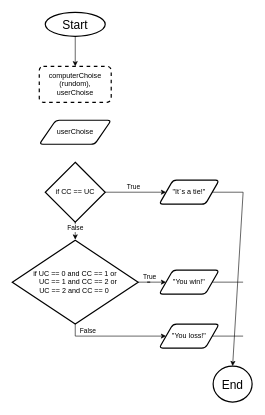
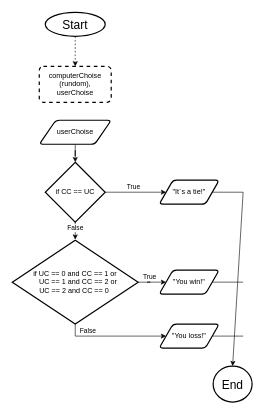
- <mxCell id="2" value="" style="edgeStyle=orthogonalEdgeStyle;rounded=0;orthogonalLoop=1;jettySize=auto;html=1;" edge="1" parent="1" source="3" target="4"><mxGeometry relative="1" as="geometry" /></mxCell>
+ <mxCell id="2" value="" style="edgeStyle=orthogonalEdgeStyle;rounded=0;orthogonalLoop=1;jettySize=auto;html=1;dashed=1;" edge="1" parent="1" source="3" target="4"><mxGeometry relative="1" as="geometry" /></mxCell>
+ <mxCell id="15" value="" style="edgeStyle=orthogonalEdgeStyle;rounded=0;orthogonalLoop=1;jettySize=auto;html=1;" edge="1" parent="1" source="16" target="9"><mxGeometry relative="1" as="geometry" /></mxCell>
